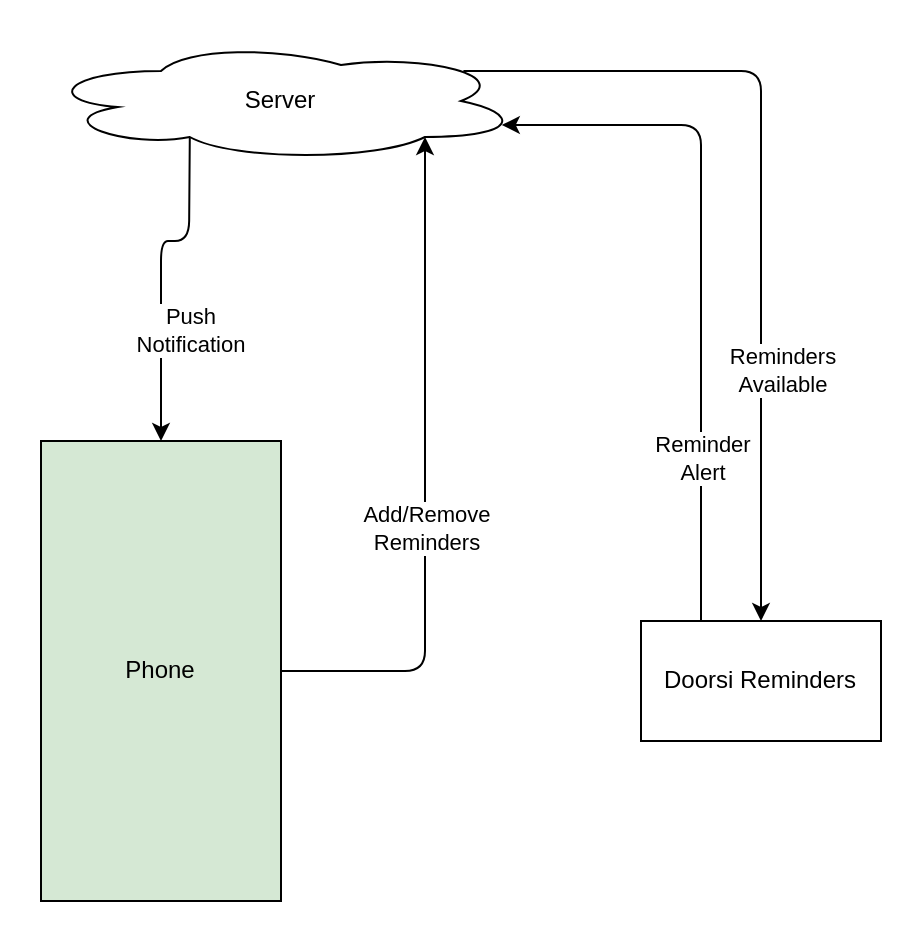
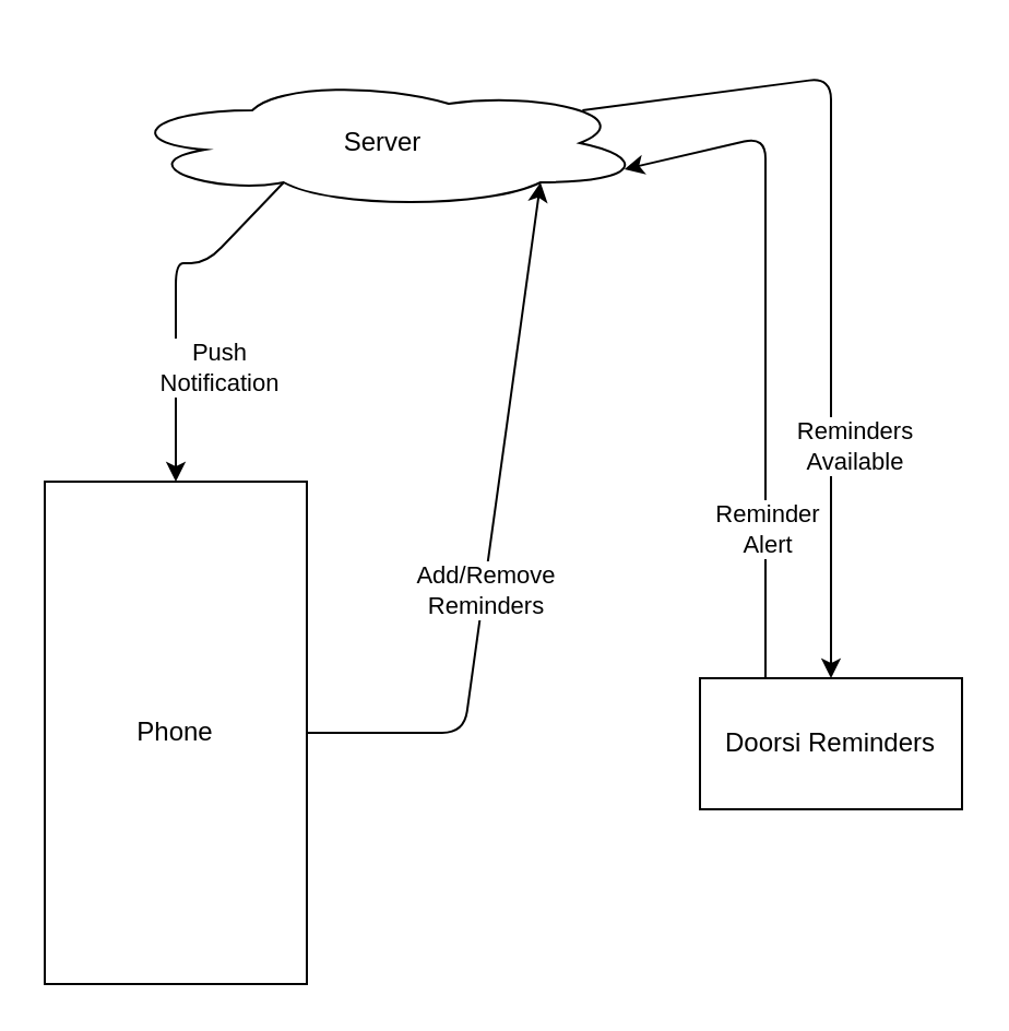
- <mxCell id="12" value="Server" style="ellipse;shape=cloud;whiteSpace=wrap;html=1;" vertex="1" parent="1"><mxGeometry x="20" y="20" width="240" height="60" as="geometry" /></mxCell>
+ <mxCell id="12" value="Server" style="ellipse;shape=cloud;whiteSpace=wrap;html=1;" vertex="1" parent="1"><mxGeometry x="55" y="35" width="240" height="60" as="geometry" /></mxCell>
- <mxCell id="3" value="Phone" style="rounded=0;whiteSpace=wrap;html=1;fillColor=#d5e8d4;" parent="1" vertex="1"><mxGeometry x="20" y="220" width="120" height="230" as="geometry" /></mxCell>
+ <mxCell id="3" value="Phone" style="rounded=0;whiteSpace=wrap;html=1;" parent="1" vertex="1"><mxGeometry x="20" y="220" width="120" height="230" as="geometry" /></mxCell>
